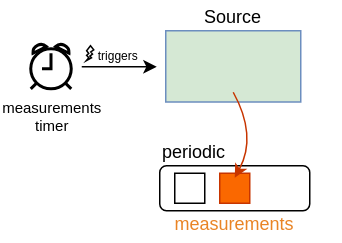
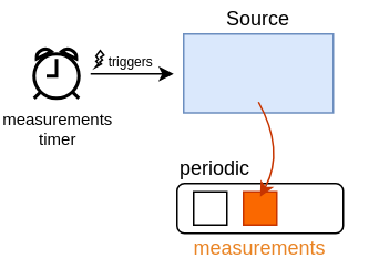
- <mxCell id="2" value="Source" style="rounded=0;whiteSpace=wrap;html=1;fillColor=#d5e8d4;strokeColor=#6c8ebf;verticalAlign=bottom;labelPosition=center;verticalLabelPosition=top;align=center;" vertex="1" parent="1"><mxGeometry x="110" y="20" width="90" height="47.5" as="geometry" /></mxCell>
+ <mxCell id="2" value="Source" style="rounded=0;whiteSpace=wrap;html=1;fillColor=#dae8fc;strokeColor=#6c8ebf;verticalAlign=bottom;labelPosition=center;verticalLabelPosition=top;align=center;" vertex="1" parent="1"><mxGeometry x="110" y="20" width="90" height="47.5" as="geometry" /></mxCell>
